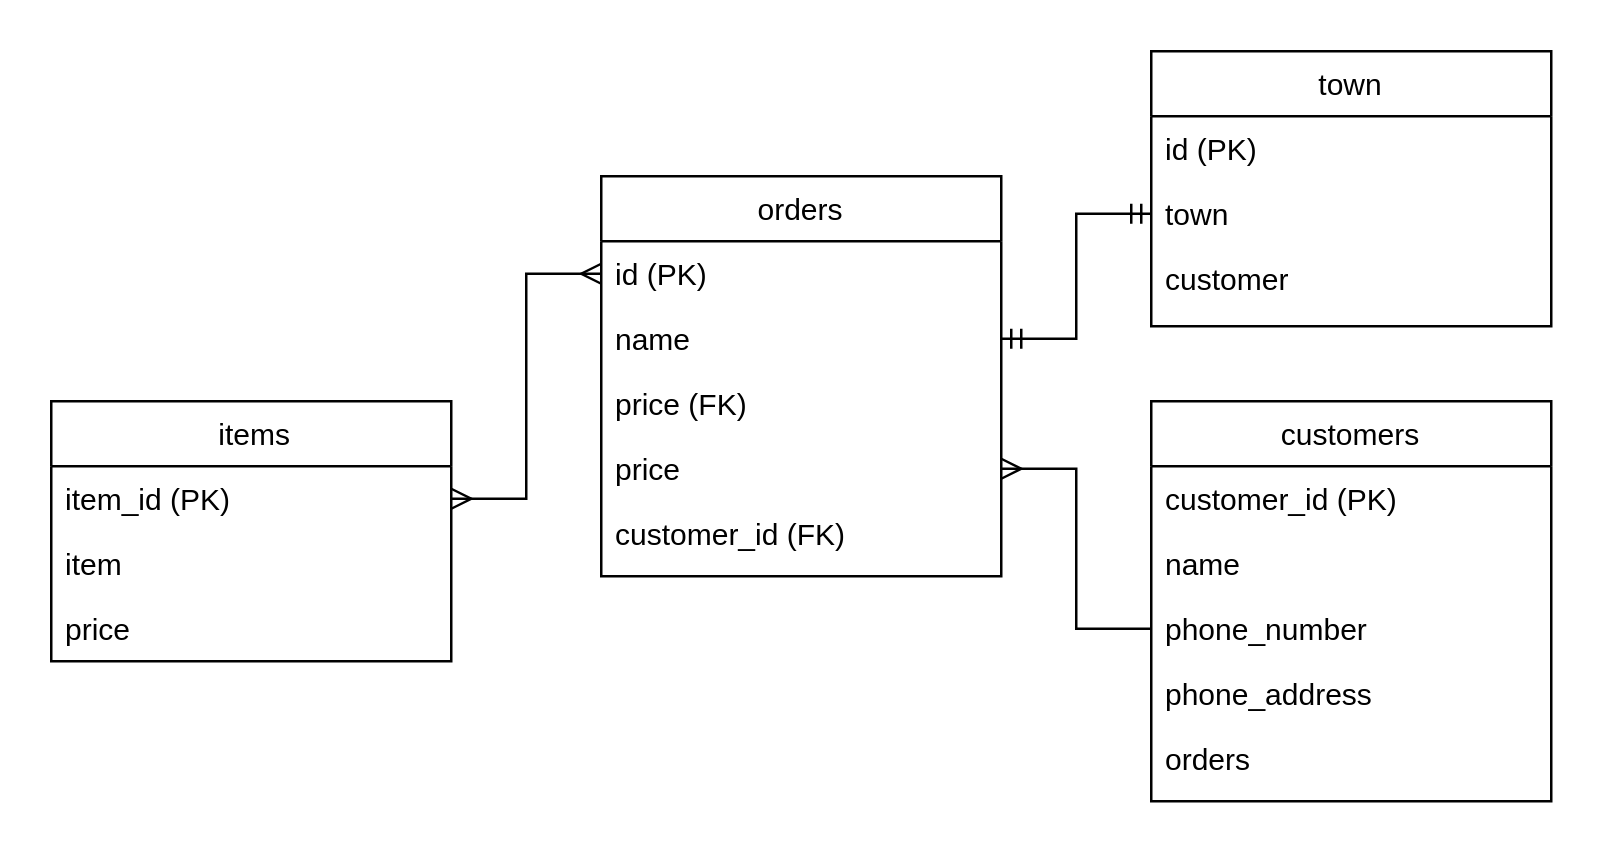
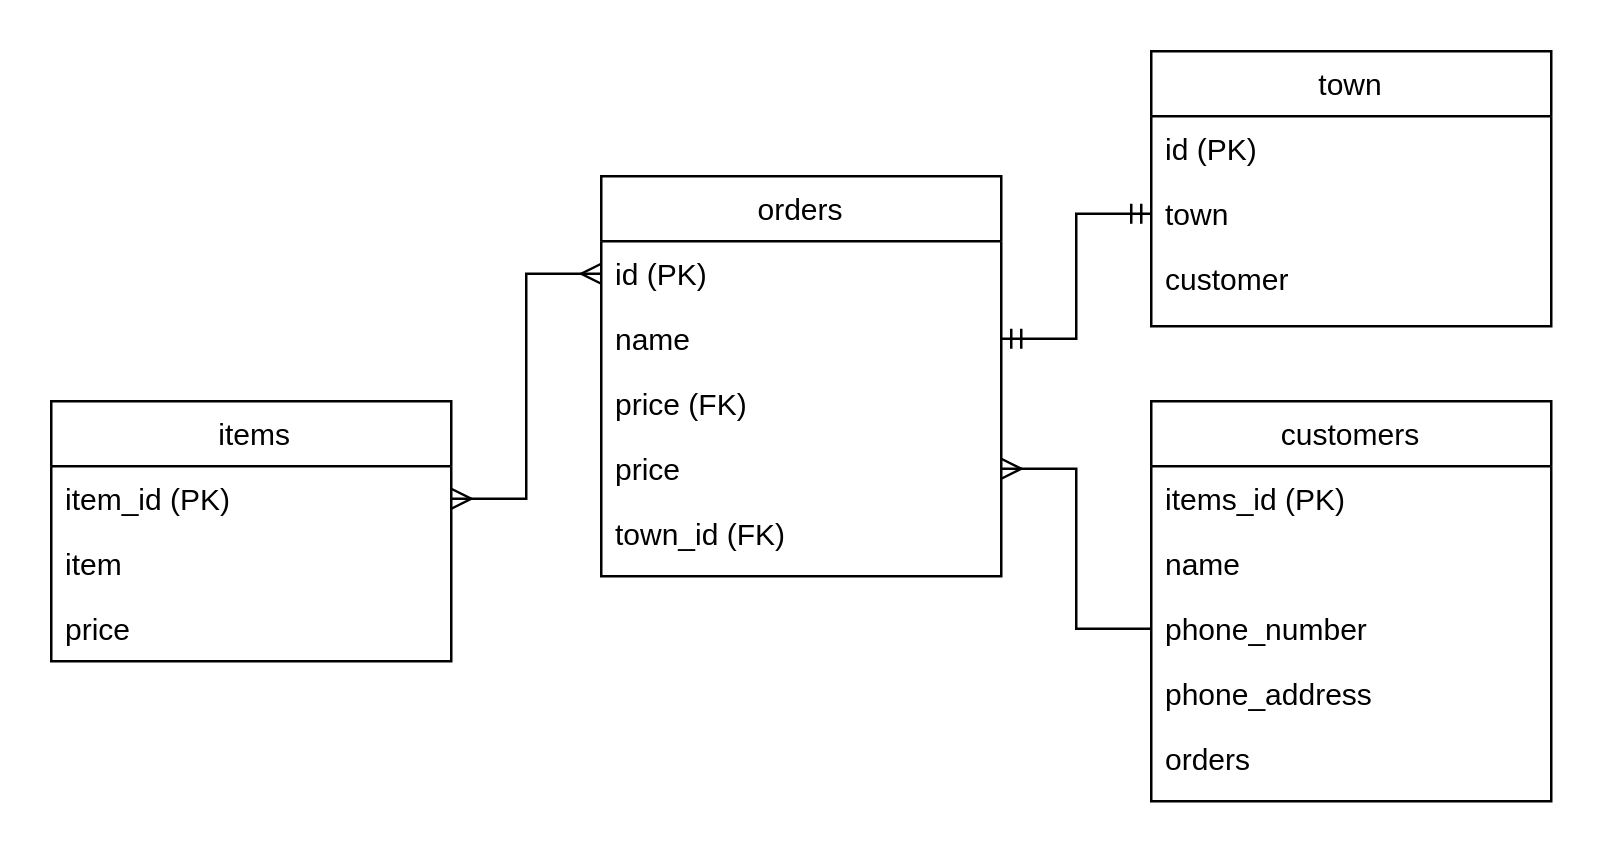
- <mxCell id="13" value="customer_id (PK)" style="text;align=left;verticalAlign=top;spacingLeft=4;spacingRight=4;overflow=hidden;rotatable=0;points=[[0,0.5],[1,0.5]];portConstraint=eastwest;rounded=0;shadow=0;html=0;" parent="12" vertex="1"><mxGeometry y="26" width="160" height="26" as="geometry" /></mxCell>
+ <mxCell id="13" value="items_id (PK)" style="text;align=left;verticalAlign=top;spacingLeft=4;spacingRight=4;overflow=hidden;rotatable=0;points=[[0,0.5],[1,0.5]];portConstraint=eastwest;rounded=0;shadow=0;html=0;" parent="12" vertex="1"><mxGeometry y="26" width="160" height="26" as="geometry" /></mxCell>
- <mxCell id="7" value="customer_id (FK)" style="text;align=left;verticalAlign=top;spacingLeft=4;spacingRight=4;overflow=hidden;rotatable=0;points=[[0,0.5],[1,0.5]];portConstraint=eastwest;rounded=0;shadow=0;html=0;" parent="2" vertex="1"><mxGeometry y="130" width="160" height="26" as="geometry" /></mxCell>
+ <mxCell id="7" value="town_id (FK)" style="text;align=left;verticalAlign=top;spacingLeft=4;spacingRight=4;overflow=hidden;rotatable=0;points=[[0,0.5],[1,0.5]];portConstraint=eastwest;rounded=0;shadow=0;html=0;" parent="2" vertex="1"><mxGeometry y="130" width="160" height="26" as="geometry" /></mxCell>
